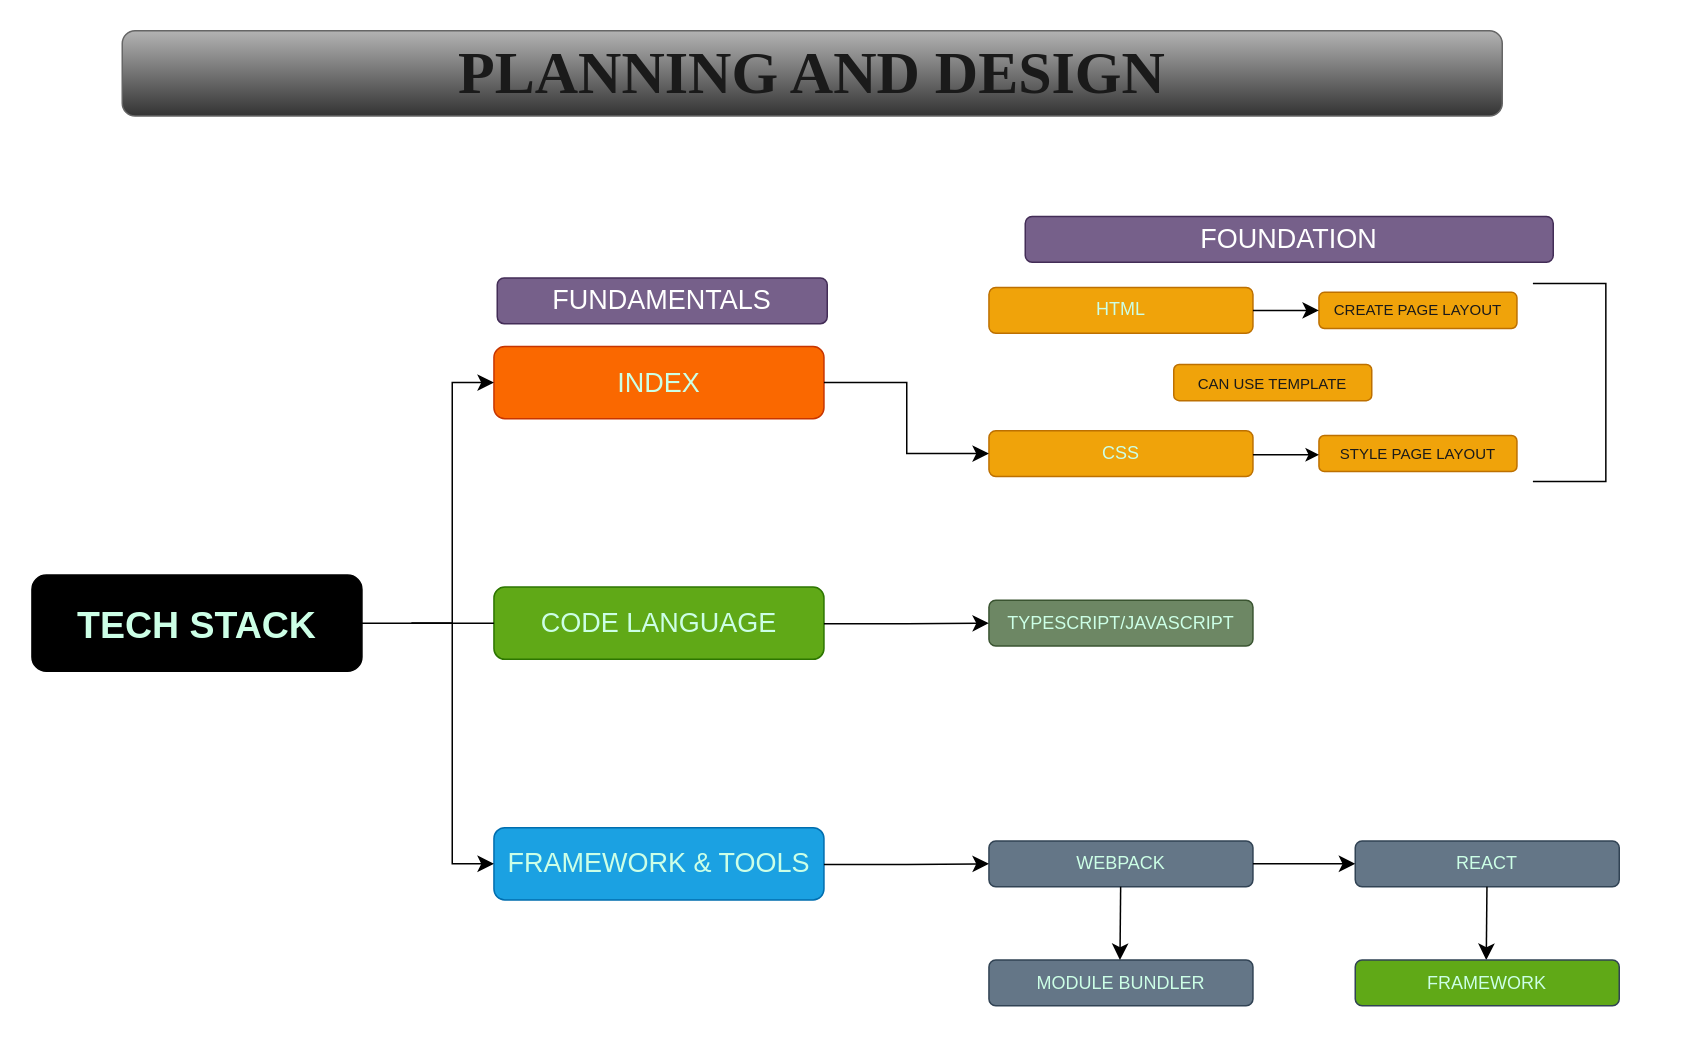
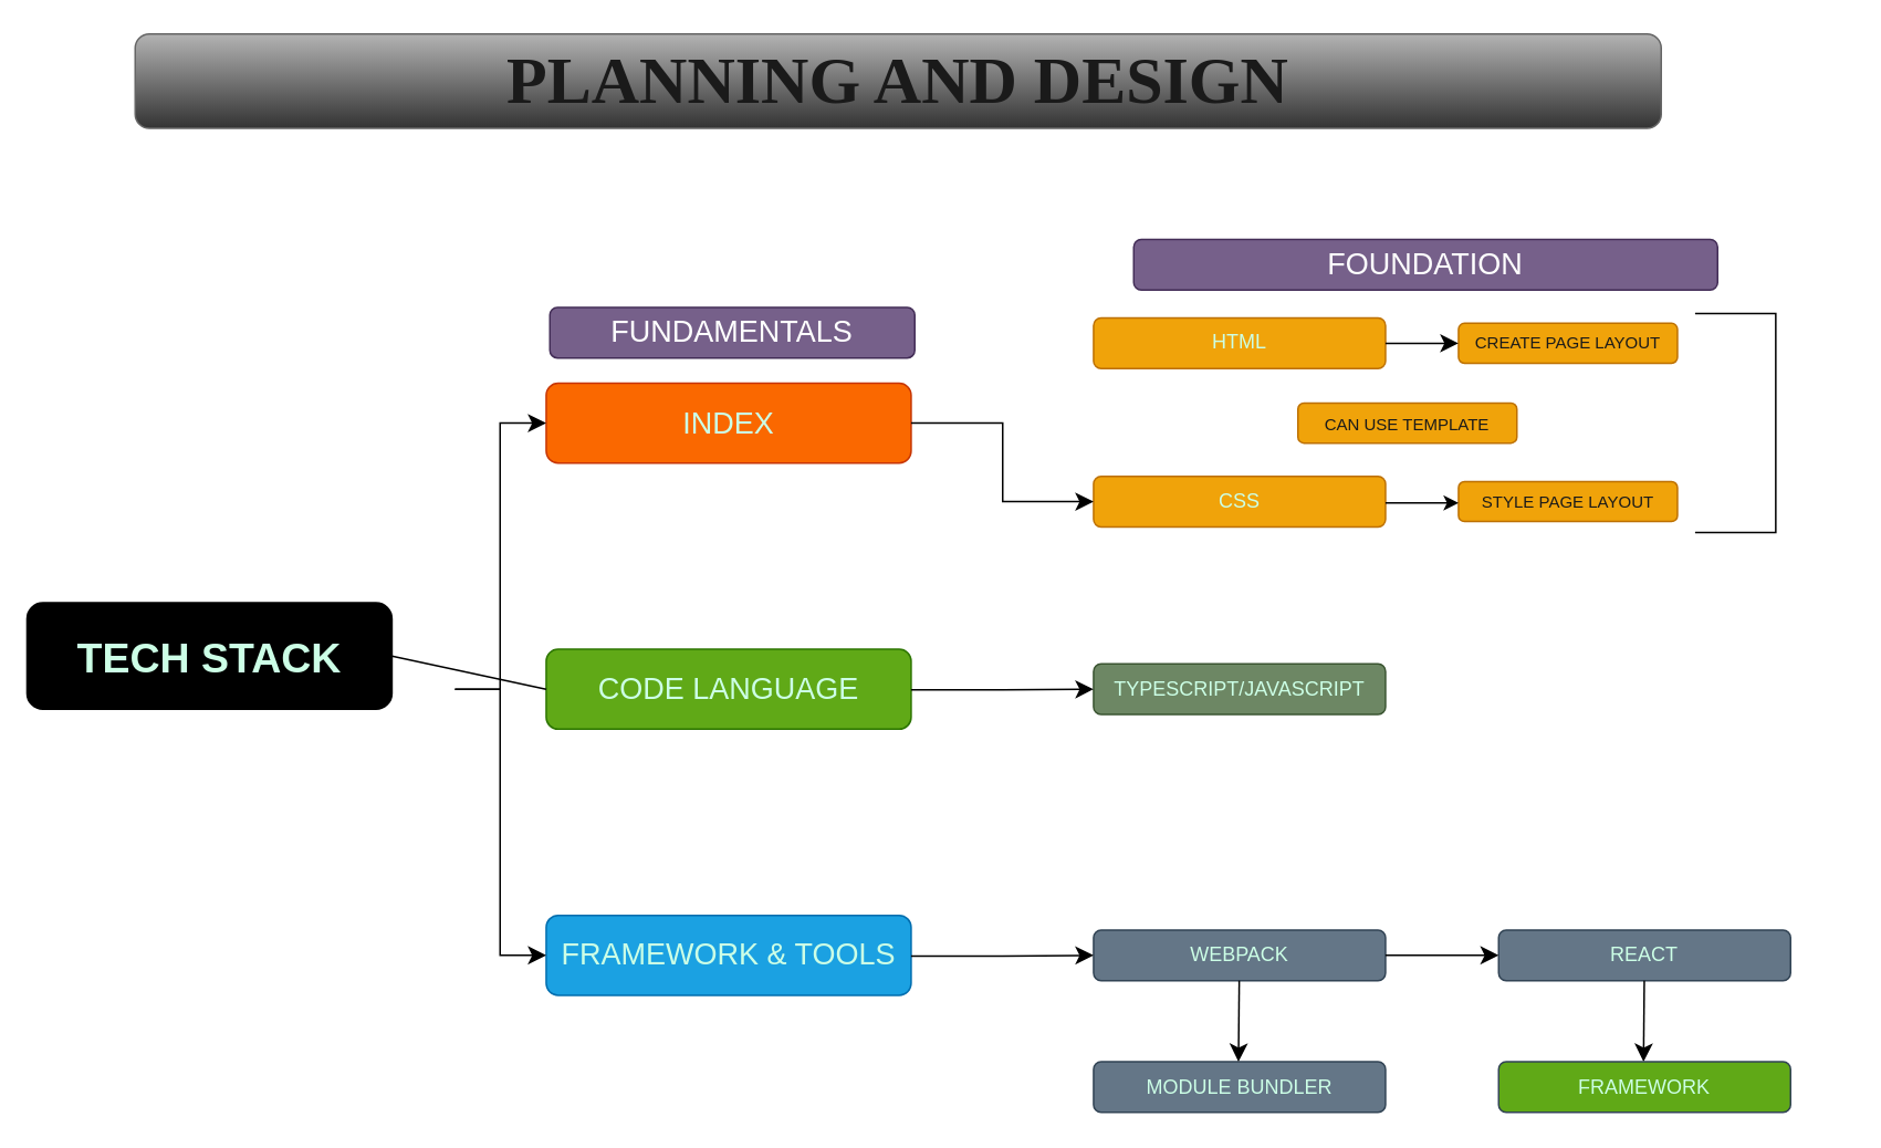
- <mxCell id="2" value="TECH STACK" style="rounded=1;whiteSpace=wrap;html=1;fontStyle=1;fontSize=25;fontColor=#CCFFE6;fillColor=#000000;" parent="1" vertex="1"><mxGeometry x="20.8" y="382.882" width="220.0" height="64.16" as="geometry" /></mxCell>
+ <mxCell id="2" value="TECH STACK" style="rounded=1;whiteSpace=wrap;html=1;fontStyle=1;fontSize=25;fontColor=#CCFFE6;fillColor=#000000;" parent="1" vertex="1"><mxGeometry x="15.8" y="362.882" width="220.0" height="64.16" as="geometry" /></mxCell>
